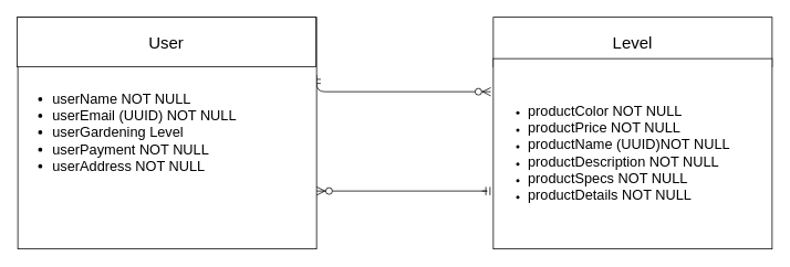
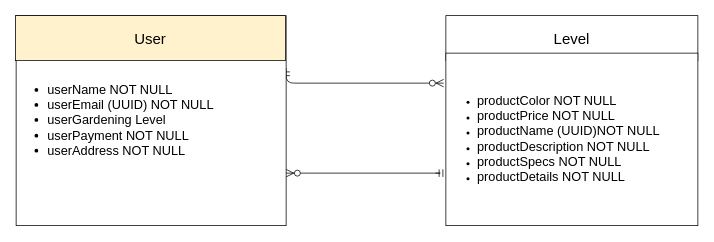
- <mxCell id="4" value="&lt;font style=&quot;font-size: 20px&quot;&gt;User&lt;/font&gt;" style="whiteSpace=wrap;html=1;" parent="1" vertex="1"><mxGeometry x="20" y="20" width="360" height="60" as="geometry" /></mxCell>
+ <mxCell id="4" value="&lt;font style=&quot;font-size: 20px&quot;&gt;User&lt;/font&gt;" style="whiteSpace=wrap;html=1;fillColor=#fff2cc;" parent="1" vertex="1"><mxGeometry x="20" y="20" width="360" height="60" as="geometry" /></mxCell>
